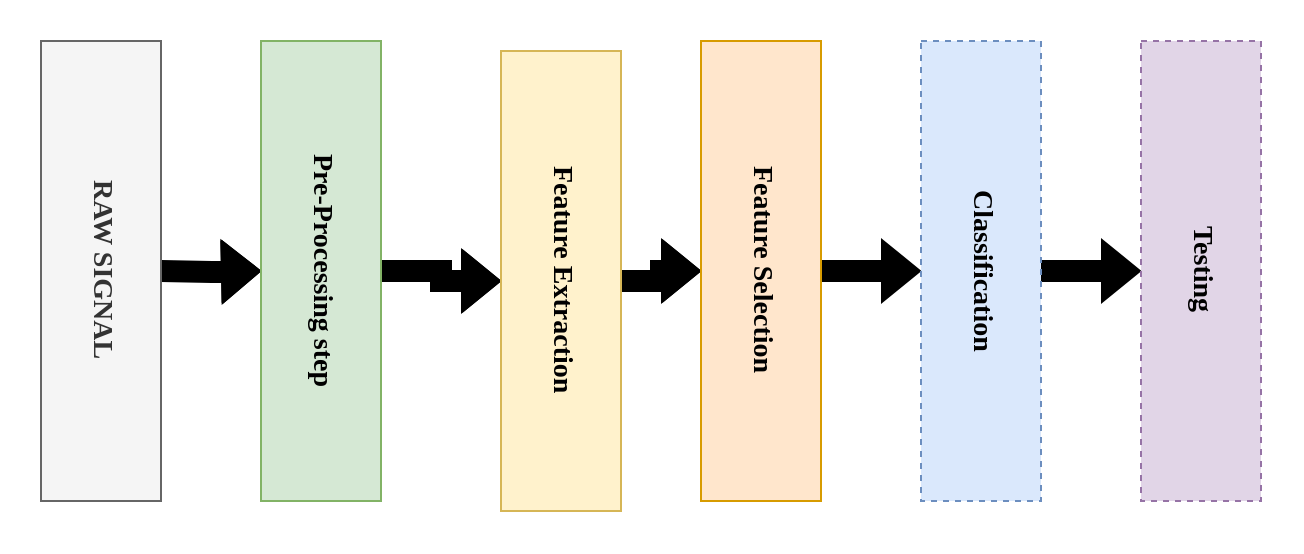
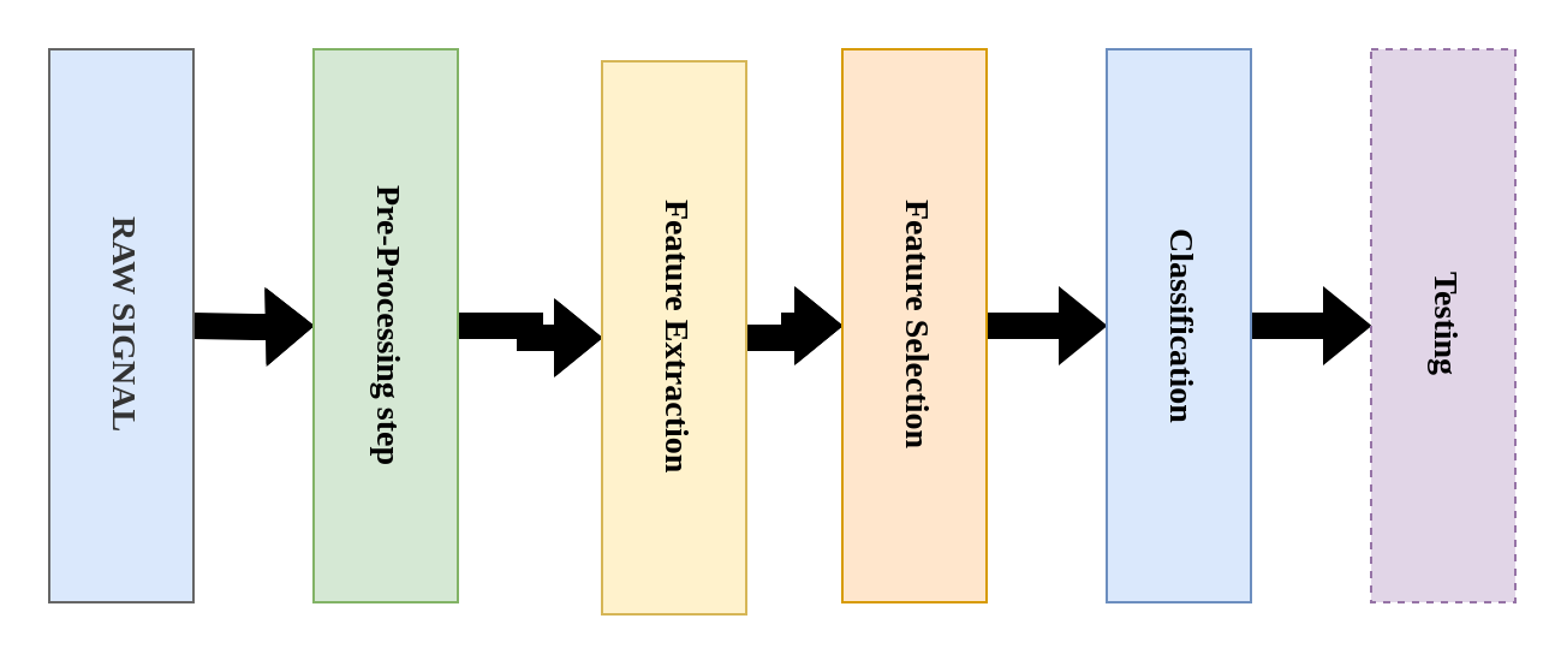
- <mxCell id="3" value="RAW SIGNAL" style="rounded=0;whiteSpace=wrap;textDirection=vertical-rl;labelPosition=center;verticalLabelPosition=middle;align=center;verticalAlign=middle;fontStyle=1;fontSize=14;fillColor=#f5f5f5;fontColor=#333333;strokeColor=#666666;spacing=16;fontFamily=Georgia;" vertex="1" parent="1"><mxGeometry x="20" y="20" width="60" height="230" as="geometry" /></mxCell>
+ <mxCell id="3" value="RAW SIGNAL" style="rounded=0;whiteSpace=wrap;textDirection=vertical-rl;labelPosition=center;verticalLabelPosition=middle;align=center;verticalAlign=middle;fontStyle=1;fontSize=14;fillColor=#dae8fc;fontColor=#333333;strokeColor=#666666;spacing=16;fontFamily=Georgia;" vertex="1" parent="1"><mxGeometry x="20" y="20" width="60" height="230" as="geometry" /></mxCell>
- <mxCell id="11" value="Classification" style="rounded=0;whiteSpace=wrap;textDirection=vertical-rl;labelPosition=center;verticalLabelPosition=middle;align=center;verticalAlign=middle;fontStyle=1;fontSize=14;fillColor=#dae8fc;strokeColor=#6c8ebf;spacing=16;fontFamily=Georgia;dashed=1;" vertex="1" parent="1"><mxGeometry x="460" y="20" width="60" height="230" as="geometry" /></mxCell>
+ <mxCell id="11" value="Classification" style="rounded=0;whiteSpace=wrap;textDirection=vertical-rl;labelPosition=center;verticalLabelPosition=middle;align=center;verticalAlign=middle;fontStyle=1;fontSize=14;fillColor=#dae8fc;strokeColor=#6c8ebf;spacing=16;fontFamily=Georgia;" vertex="1" parent="1"><mxGeometry x="460" y="20" width="60" height="230" as="geometry" /></mxCell>
